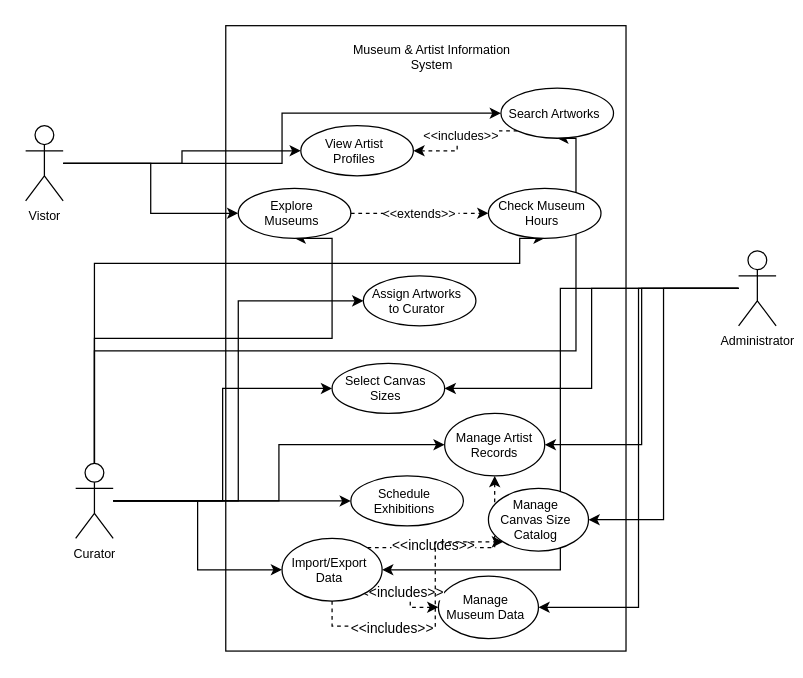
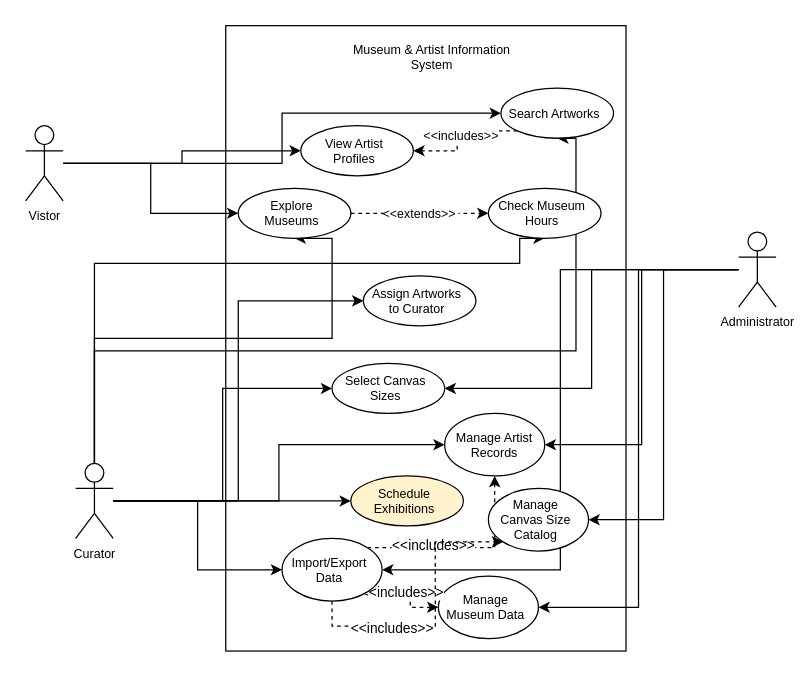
- <mxCell id="10" value="Administrator" style="shape=umlActor;verticalLabelPosition=bottom;verticalAlign=top;html=1;outlineConnect=0;fontSize=10;" vertex="1" parent="1"><mxGeometry x="590" y="200" width="30" height="60" as="geometry" /></mxCell>
+ <mxCell id="10" value="Administrator" style="shape=umlActor;verticalLabelPosition=bottom;verticalAlign=top;html=1;outlineConnect=0;fontSize=10;" vertex="1" parent="1"><mxGeometry x="590" y="185" width="30" height="60" as="geometry" /></mxCell>
- <mxCell id="36" value="&lt;table&gt;&lt;tbody&gt;&lt;tr&gt;&lt;td&gt;Schedule Exhibitions&lt;/td&gt;&lt;td&gt;&lt;/td&gt;&lt;/tr&gt;&lt;/tbody&gt;&lt;/table&gt;" style="ellipse;whiteSpace=wrap;html=1;fontSize=10;" vertex="1" parent="1"><mxGeometry x="280" y="380" width="90" height="40" as="geometry" /></mxCell>
+ <mxCell id="36" value="&lt;table&gt;&lt;tbody&gt;&lt;tr&gt;&lt;td&gt;Schedule Exhibitions&lt;/td&gt;&lt;td&gt;&lt;/td&gt;&lt;/tr&gt;&lt;/tbody&gt;&lt;/table&gt;" style="ellipse;whiteSpace=wrap;html=1;fontSize=10;fillColor=#fff2cc;" vertex="1" parent="1"><mxGeometry x="280" y="380" width="90" height="40" as="geometry" /></mxCell>
